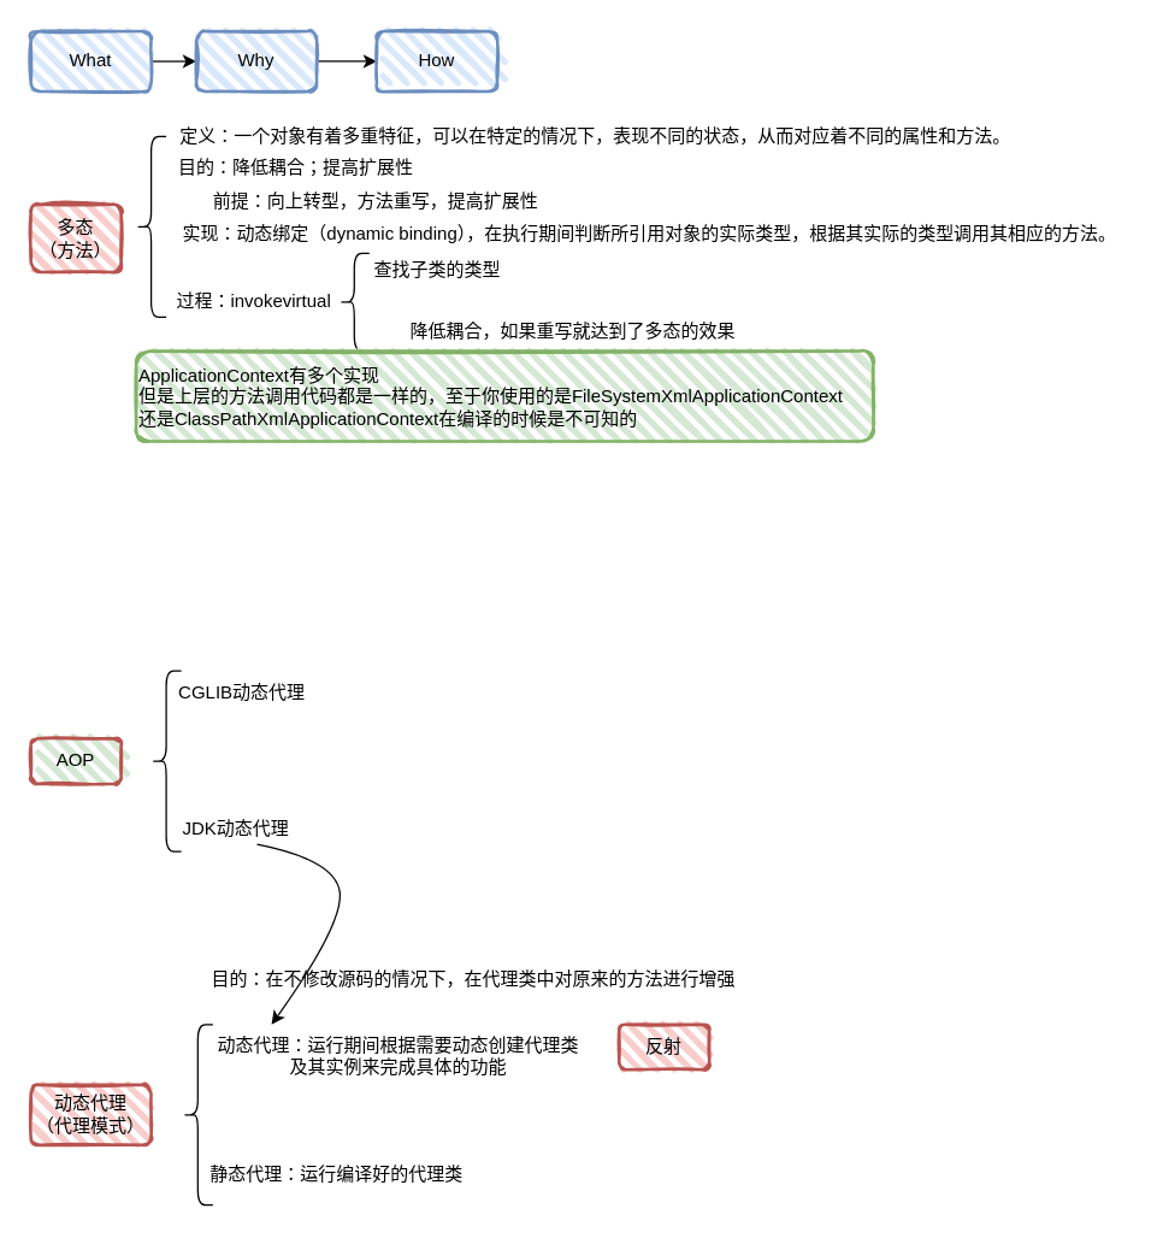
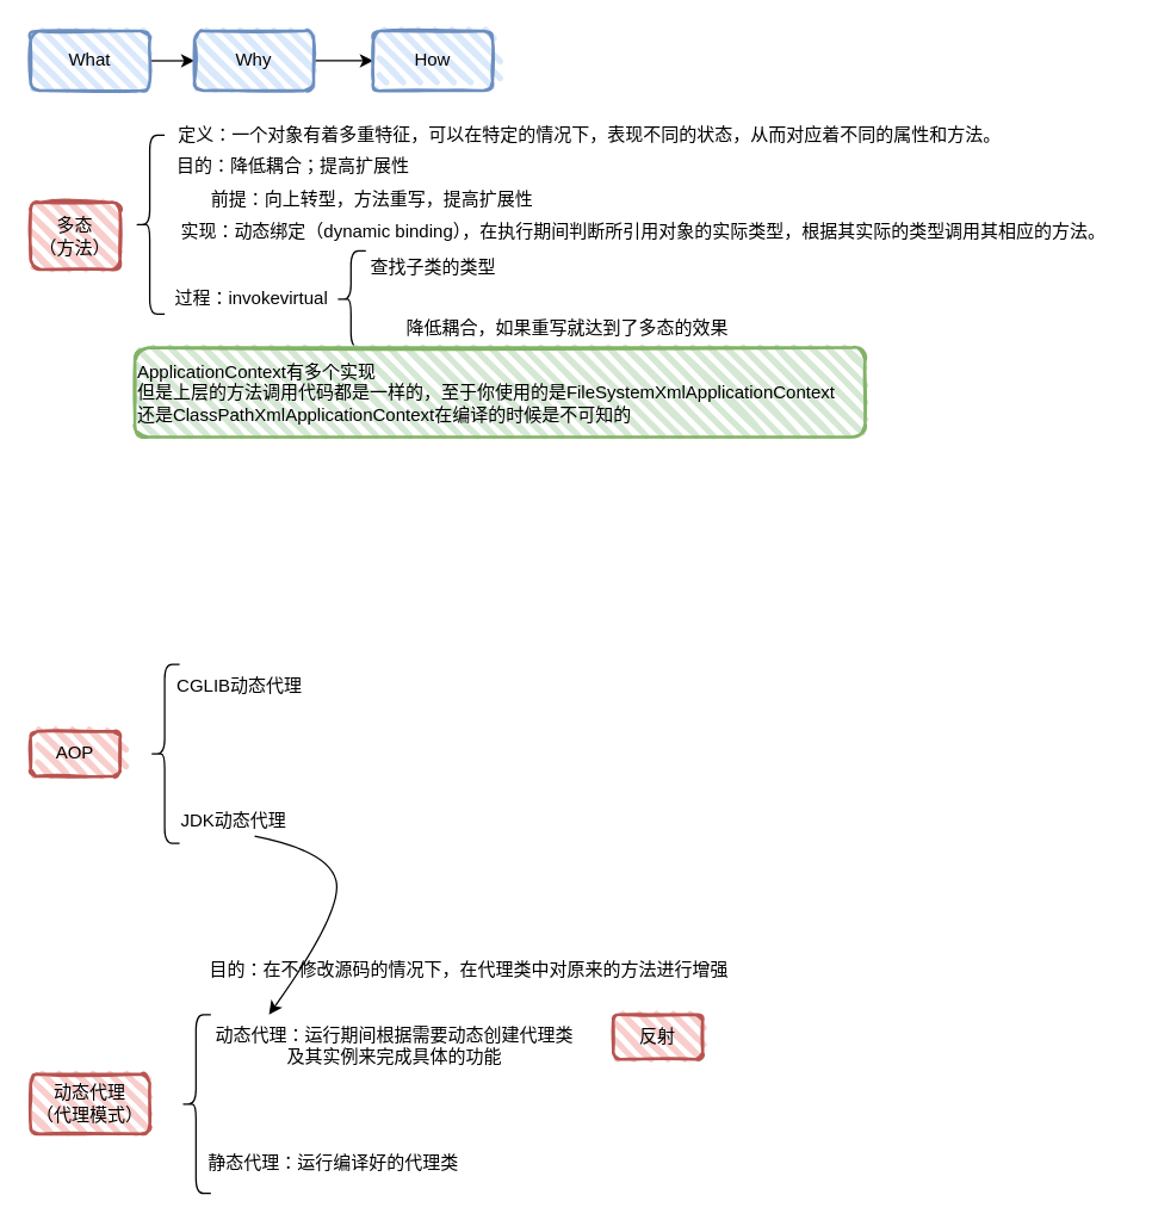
- <mxCell id="20" value="AOP" style="rounded=1;whiteSpace=wrap;html=1;strokeWidth=2;fillWeight=4;hachureGap=8;hachureAngle=45;fillColor=#d5e8d4;sketch=1;strokeColor=#b85450;" parent="1" vertex="1"><mxGeometry x="20" y="490" width="60" height="30" as="geometry" /></mxCell>
+ <mxCell id="20" value="AOP" style="rounded=1;whiteSpace=wrap;html=1;strokeWidth=2;fillWeight=4;hachureGap=8;hachureAngle=45;fillColor=#f8cecc;sketch=1;strokeColor=#b85450;" parent="1" vertex="1"><mxGeometry x="20" y="490" width="60" height="30" as="geometry" /></mxCell>
